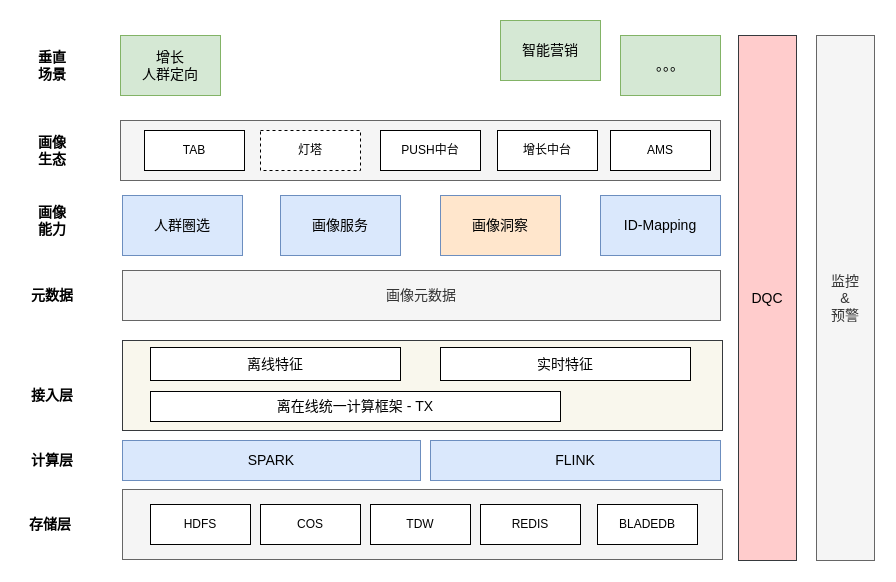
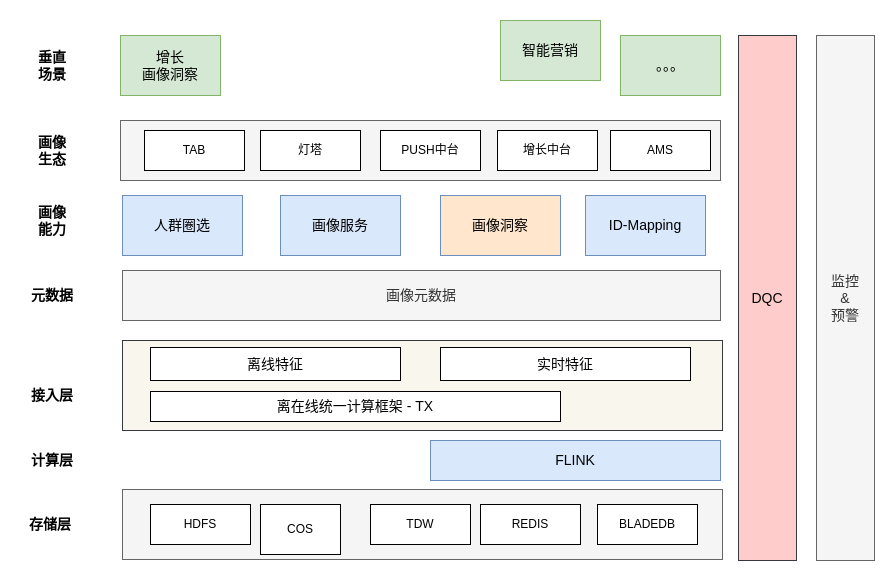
- <mxCell id="29" value="增长&lt;br&gt;人群定向" style="rounded=0;whiteSpace=wrap;html=1;fontSize=14;fillColor=#d5e8d4;strokeColor=#82b366;" vertex="1" parent="1"><mxGeometry x="120" y="35" width="100" height="60" as="geometry" /></mxCell>
+ <mxCell id="29" value="增长&lt;br&gt;画像洞察" style="rounded=0;whiteSpace=wrap;html=1;fontSize=14;fillColor=#d5e8d4;strokeColor=#82b366;" vertex="1" parent="1"><mxGeometry x="120" y="35" width="100" height="60" as="geometry" /></mxCell>
- <mxCell id="24" value="灯塔" style="rounded=0;whiteSpace=wrap;html=1;dashed=1;" vertex="1" parent="1"><mxGeometry x="260" y="130" width="100" height="40" as="geometry" /></mxCell>
+ <mxCell id="24" value="灯塔" style="rounded=0;whiteSpace=wrap;html=1;" vertex="1" parent="1"><mxGeometry x="260" y="130" width="100" height="40" as="geometry" /></mxCell>
- <mxCell id="30" value="ID-Mapping" style="rounded=0;whiteSpace=wrap;html=1;fontSize=14;fillColor=#dae8fc;strokeColor=#6c8ebf;" vertex="1" parent="1"><mxGeometry x="600" y="195" width="120" height="60" as="geometry" /></mxCell>
+ <mxCell id="30" value="ID-Mapping" style="rounded=0;whiteSpace=wrap;html=1;fontSize=14;fillColor=#dae8fc;strokeColor=#6c8ebf;" vertex="1" parent="1"><mxGeometry x="585" y="195" width="120" height="60" as="geometry" /></mxCell>
- <mxCell id="34" value="SPARK" style="rounded=0;whiteSpace=wrap;html=1;fontSize=14;fillColor=#dae8fc;strokeColor=#6c8ebf;" vertex="1" parent="1"><mxGeometry x="122" y="440" width="298" height="40" as="geometry" /></mxCell>
- <mxCell id="4" value="COS" style="rounded=0;whiteSpace=wrap;html=1;" vertex="1" parent="1"><mxGeometry x="260" y="504" width="100" height="40" as="geometry" /></mxCell>
+ <mxCell id="4" value="COS" style="rounded=0;whiteSpace=wrap;html=1;" vertex="1" parent="1"><mxGeometry x="260" y="504" width="80" height="50" as="geometry" /></mxCell>
